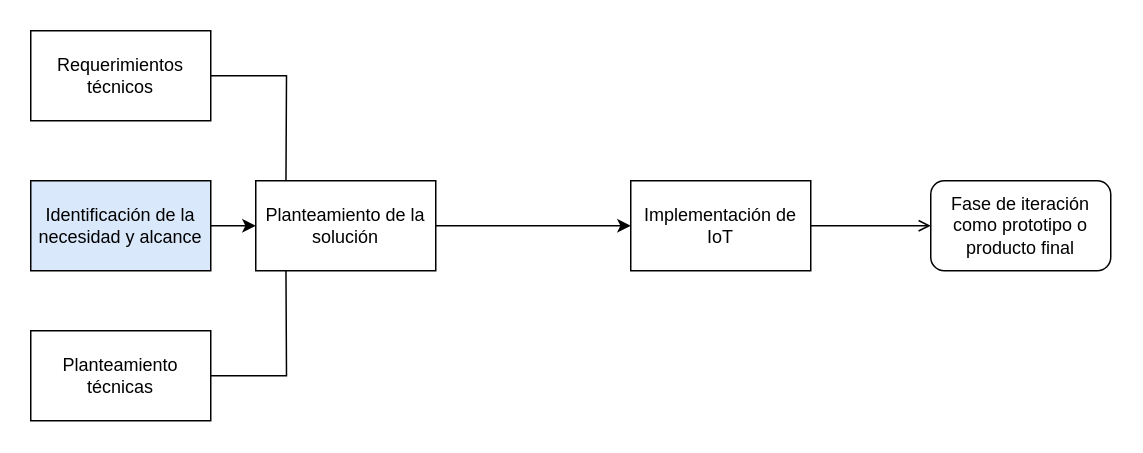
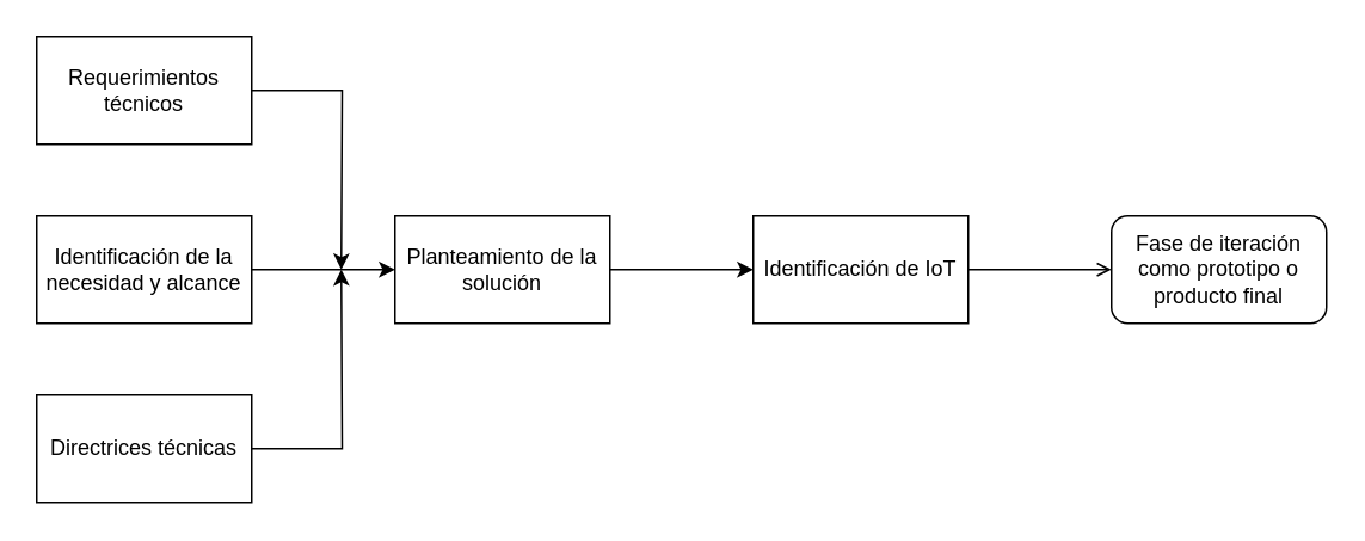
- <mxCell id="5" value="Identificación de la necesidad y alcance" style="rounded=0;whiteSpace=wrap;html=1;fillColor=#dae8fc;" vertex="1" parent="1"><mxGeometry x="20" y="120" width="120" height="60" as="geometry" /></mxCell>
+ <mxCell id="5" value="Identificación de la necesidad y alcance" style="rounded=0;whiteSpace=wrap;html=1;" vertex="1" parent="1"><mxGeometry x="20" y="120" width="120" height="60" as="geometry" /></mxCell>
- <mxCell id="9" value="Planteamiento de la solución" style="rounded=0;whiteSpace=wrap;html=1;" vertex="1" parent="1"><mxGeometry x="170" y="120" width="120" height="60" as="geometry" /></mxCell>
+ <mxCell id="9" value="Planteamiento de la solución" style="rounded=0;whiteSpace=wrap;html=1;" vertex="1" parent="1"><mxGeometry x="220" y="120" width="120" height="60" as="geometry" /></mxCell>
- <mxCell id="11" value="Implementación de IoT" style="rounded=0;whiteSpace=wrap;html=1;" vertex="1" parent="1"><mxGeometry x="420" y="120" width="120" height="60" as="geometry" /></mxCell>
+ <mxCell id="11" value="Identificación de IoT" style="rounded=0;whiteSpace=wrap;html=1;" vertex="1" parent="1"><mxGeometry x="420" y="120" width="120" height="60" as="geometry" /></mxCell>
- <mxCell id="7" value="Planteamiento técnicas" style="rounded=0;whiteSpace=wrap;html=1;" vertex="1" parent="1"><mxGeometry x="20" y="220" width="120" height="60" as="geometry" /></mxCell>
+ <mxCell id="7" value="Directrices técnicas" style="rounded=0;whiteSpace=wrap;html=1;" vertex="1" parent="1"><mxGeometry x="20" y="220" width="120" height="60" as="geometry" /></mxCell>
